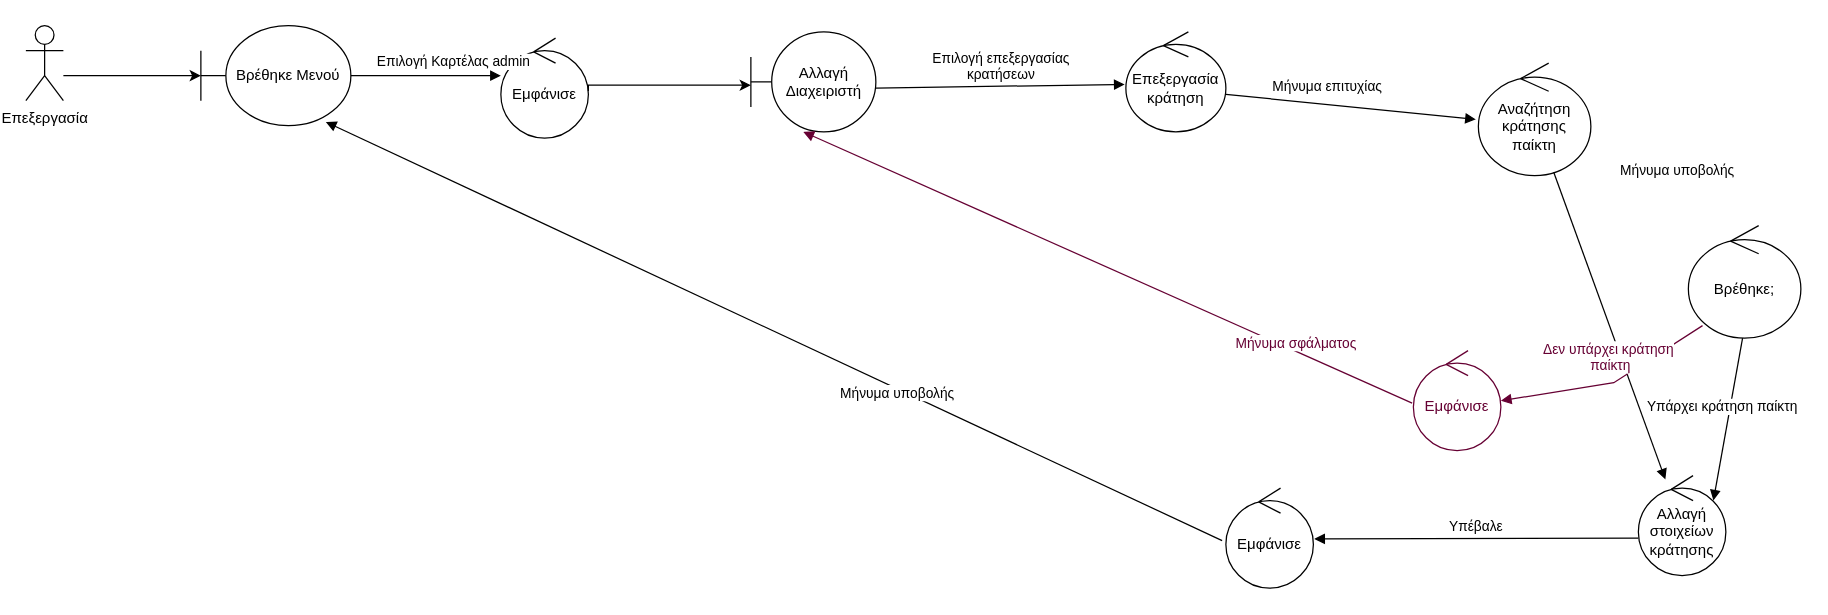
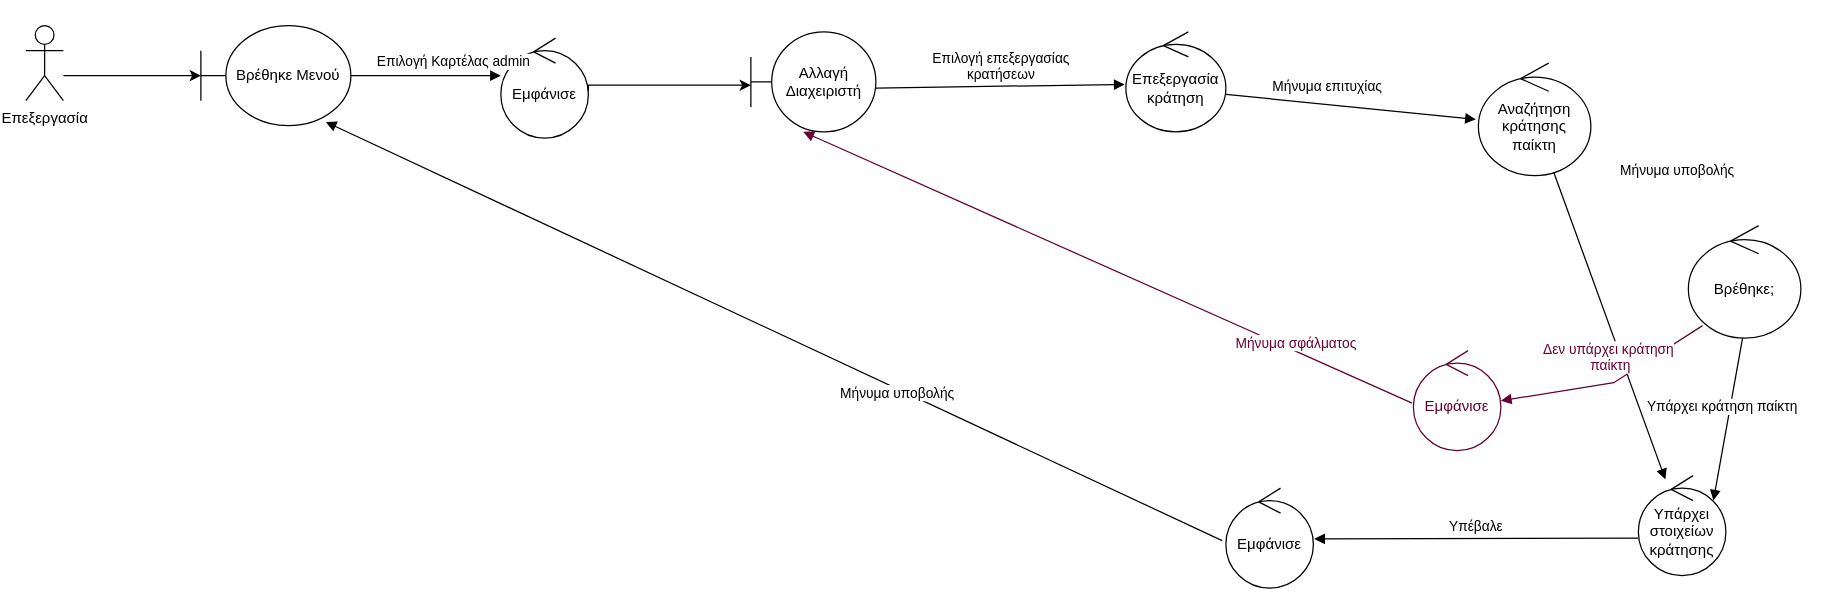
- <mxCell id="21" value="Αλλαγή στοιχείων κράτησης" style="ellipse;shape=umlControl;whiteSpace=wrap;html=1;" vertex="1" parent="1"><mxGeometry x="1310" y="380" width="70" height="80" as="geometry" /></mxCell>
+ <mxCell id="21" value="Υπάρχει στοιχείων κράτησης" style="ellipse;shape=umlControl;whiteSpace=wrap;html=1;" vertex="1" parent="1"><mxGeometry x="1310" y="380" width="70" height="80" as="geometry" /></mxCell>
